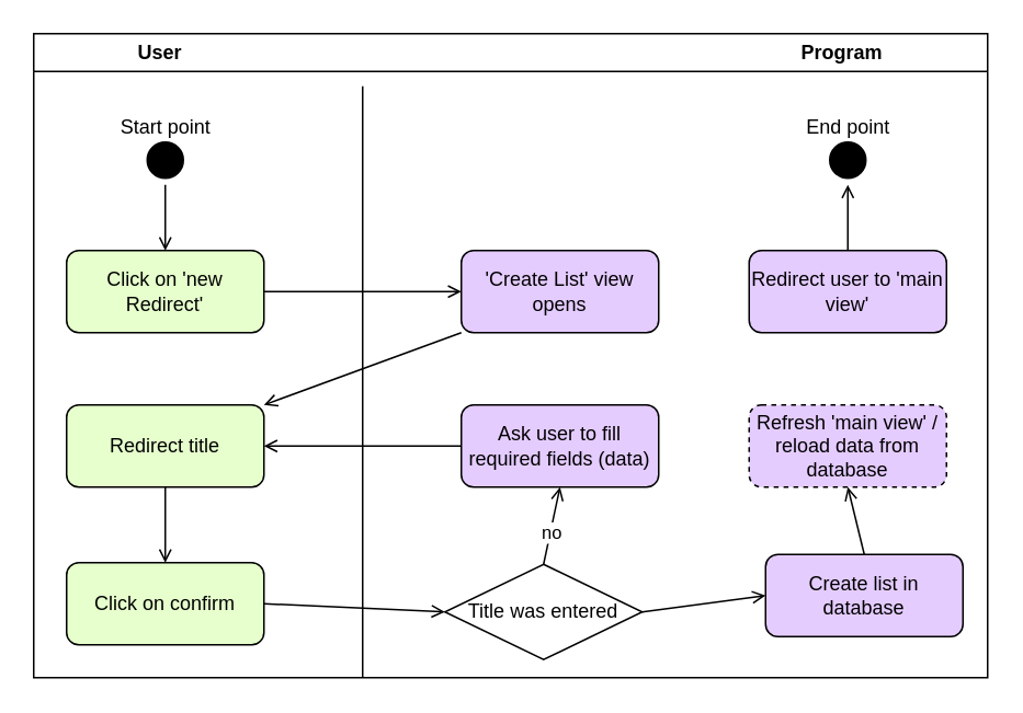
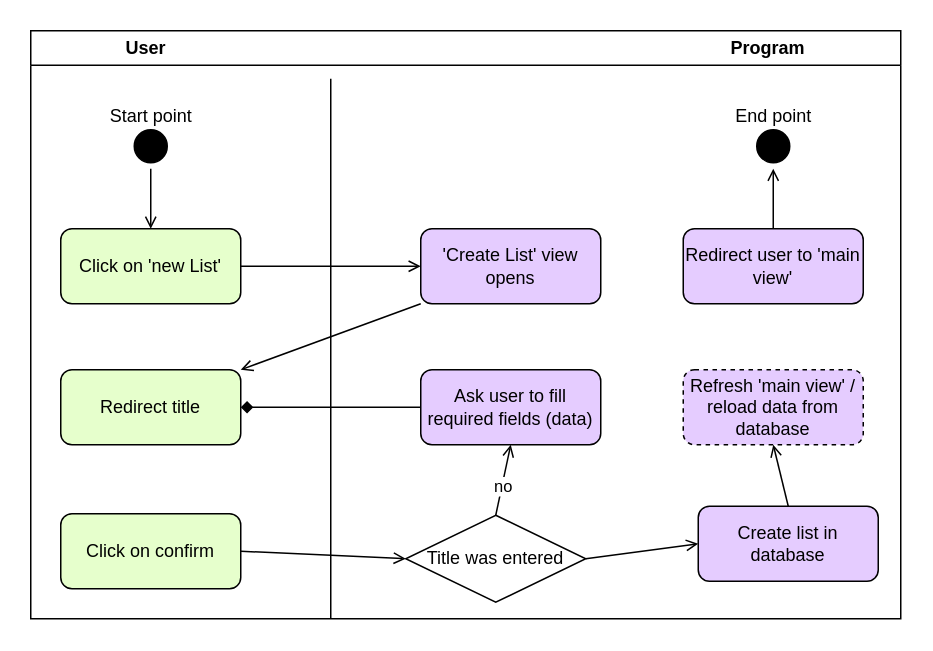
- <mxCell id="6" value="Click on 'new Redirect'" style="rounded=1;whiteSpace=wrap;html=1;fillColor=#E6FFCC;" vertex="1" parent="2"><mxGeometry x="20" y="132" width="120" height="50" as="geometry" /></mxCell>
+ <mxCell id="6" value="Click on 'new List'" style="rounded=1;whiteSpace=wrap;html=1;fillColor=#E6FFCC;" vertex="1" parent="2"><mxGeometry x="20" y="132" width="120" height="50" as="geometry" /></mxCell>
- <mxCell id="17" value="" style="endArrow=open;strokeColor=#000000;endFill=1;rounded=0;entryX=1;entryY=0.5;entryDx=0;entryDy=0;startArrow=none;exitX=0;exitY=0.5;exitDx=0;exitDy=0;" edge="1" parent="2" source="16" target="8"><mxGeometry relative="1" as="geometry"><mxPoint x="270" y="192" as="sourcePoint" /><mxPoint x="150" y="236" as="targetPoint" /><Array as="points" /></mxGeometry></mxCell>
+ <mxCell id="17" value="" style="endArrow=diamond;strokeColor=#000000;endFill=1;rounded=0;entryX=1;entryY=0.5;entryDx=0;entryDy=0;startArrow=none;exitX=0;exitY=0.5;exitDx=0;exitDy=0;" edge="1" parent="2" source="16" target="8"><mxGeometry relative="1" as="geometry"><mxPoint x="270" y="192" as="sourcePoint" /><mxPoint x="150" y="236" as="targetPoint" /><Array as="points" /></mxGeometry></mxCell>
- <mxCell id="13" value="" style="endArrow=open;strokeColor=#000000;endFill=1;rounded=0;entryX=0.5;entryY=0;entryDx=0;entryDy=0;exitX=0.5;exitY=1;exitDx=0;exitDy=0;startArrow=none;" edge="1" parent="2" source="8" target="9"><mxGeometry relative="1" as="geometry"><mxPoint x="100" y="112" as="sourcePoint" /><mxPoint x="100" y="152" as="targetPoint" /><Array as="points" /></mxGeometry></mxCell>
